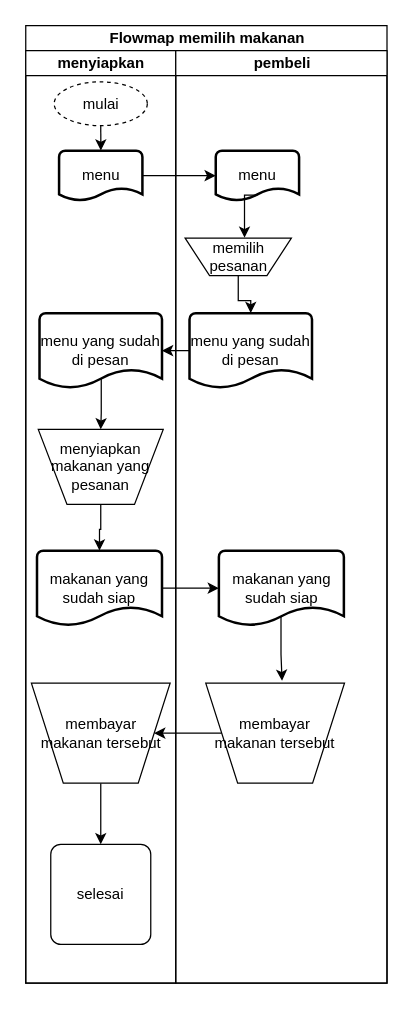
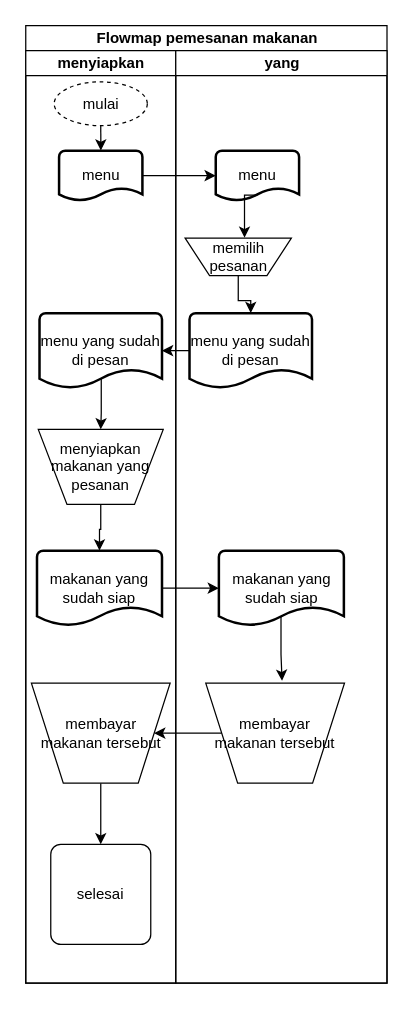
- <mxCell id="2" value="Flowmap memilih makanan" style="swimlane;childLayout=stackLayout;resizeParent=1;resizeParentMax=0;startSize=20;html=1;" vertex="1" parent="1"><mxGeometry x="20" y="20" width="289" height="766" as="geometry" /></mxCell>
+ <mxCell id="2" value="Flowmap pemesanan makanan" style="swimlane;childLayout=stackLayout;resizeParent=1;resizeParentMax=0;startSize=20;html=1;" vertex="1" parent="1"><mxGeometry x="20" y="20" width="289" height="766" as="geometry" /></mxCell>
- <mxCell id="15" value="pembeli" style="swimlane;startSize=20;html=1;" vertex="1" parent="2"><mxGeometry x="120" y="20" width="169" height="746" as="geometry" /></mxCell>
+ <mxCell id="15" value="yang" style="swimlane;startSize=20;html=1;" vertex="1" parent="2"><mxGeometry x="120" y="20" width="169" height="746" as="geometry" /></mxCell>
